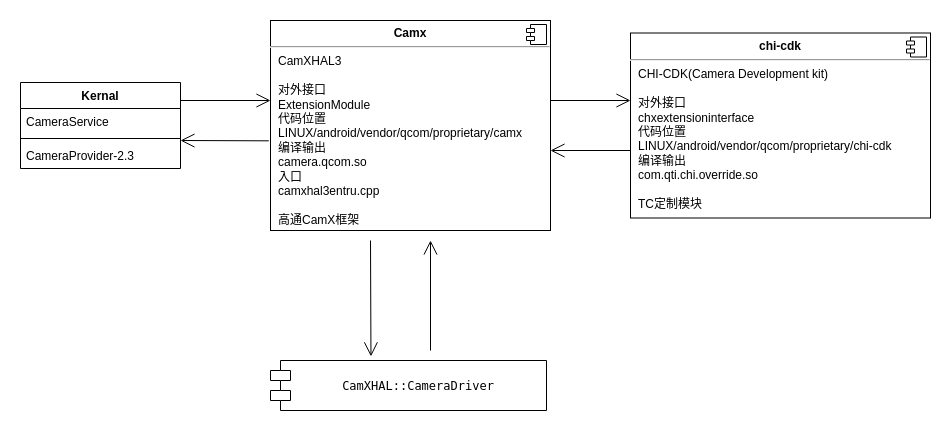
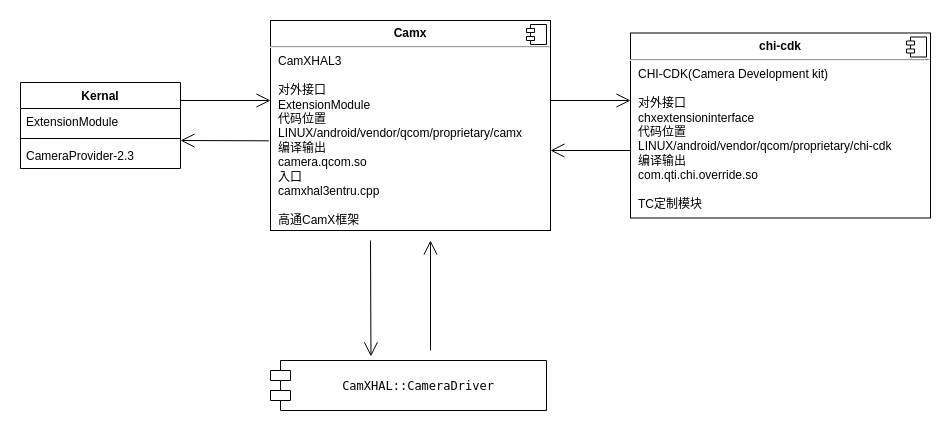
- <mxCell id="3" value="CameraService" style="text;strokeColor=none;fillColor=none;align=left;verticalAlign=top;spacingLeft=4;spacingRight=4;overflow=hidden;rotatable=0;points=[[0,0.5],[1,0.5]];portConstraint=eastwest;whiteSpace=wrap;html=1;" vertex="1" parent="2"><mxGeometry y="26" width="160" height="26" as="geometry" /></mxCell>
+ <mxCell id="3" value="ExtensionModule" style="text;strokeColor=none;fillColor=none;align=left;verticalAlign=top;spacingLeft=4;spacingRight=4;overflow=hidden;rotatable=0;points=[[0,0.5],[1,0.5]];portConstraint=eastwest;whiteSpace=wrap;html=1;" vertex="1" parent="2"><mxGeometry y="26" width="160" height="26" as="geometry" /></mxCell>
